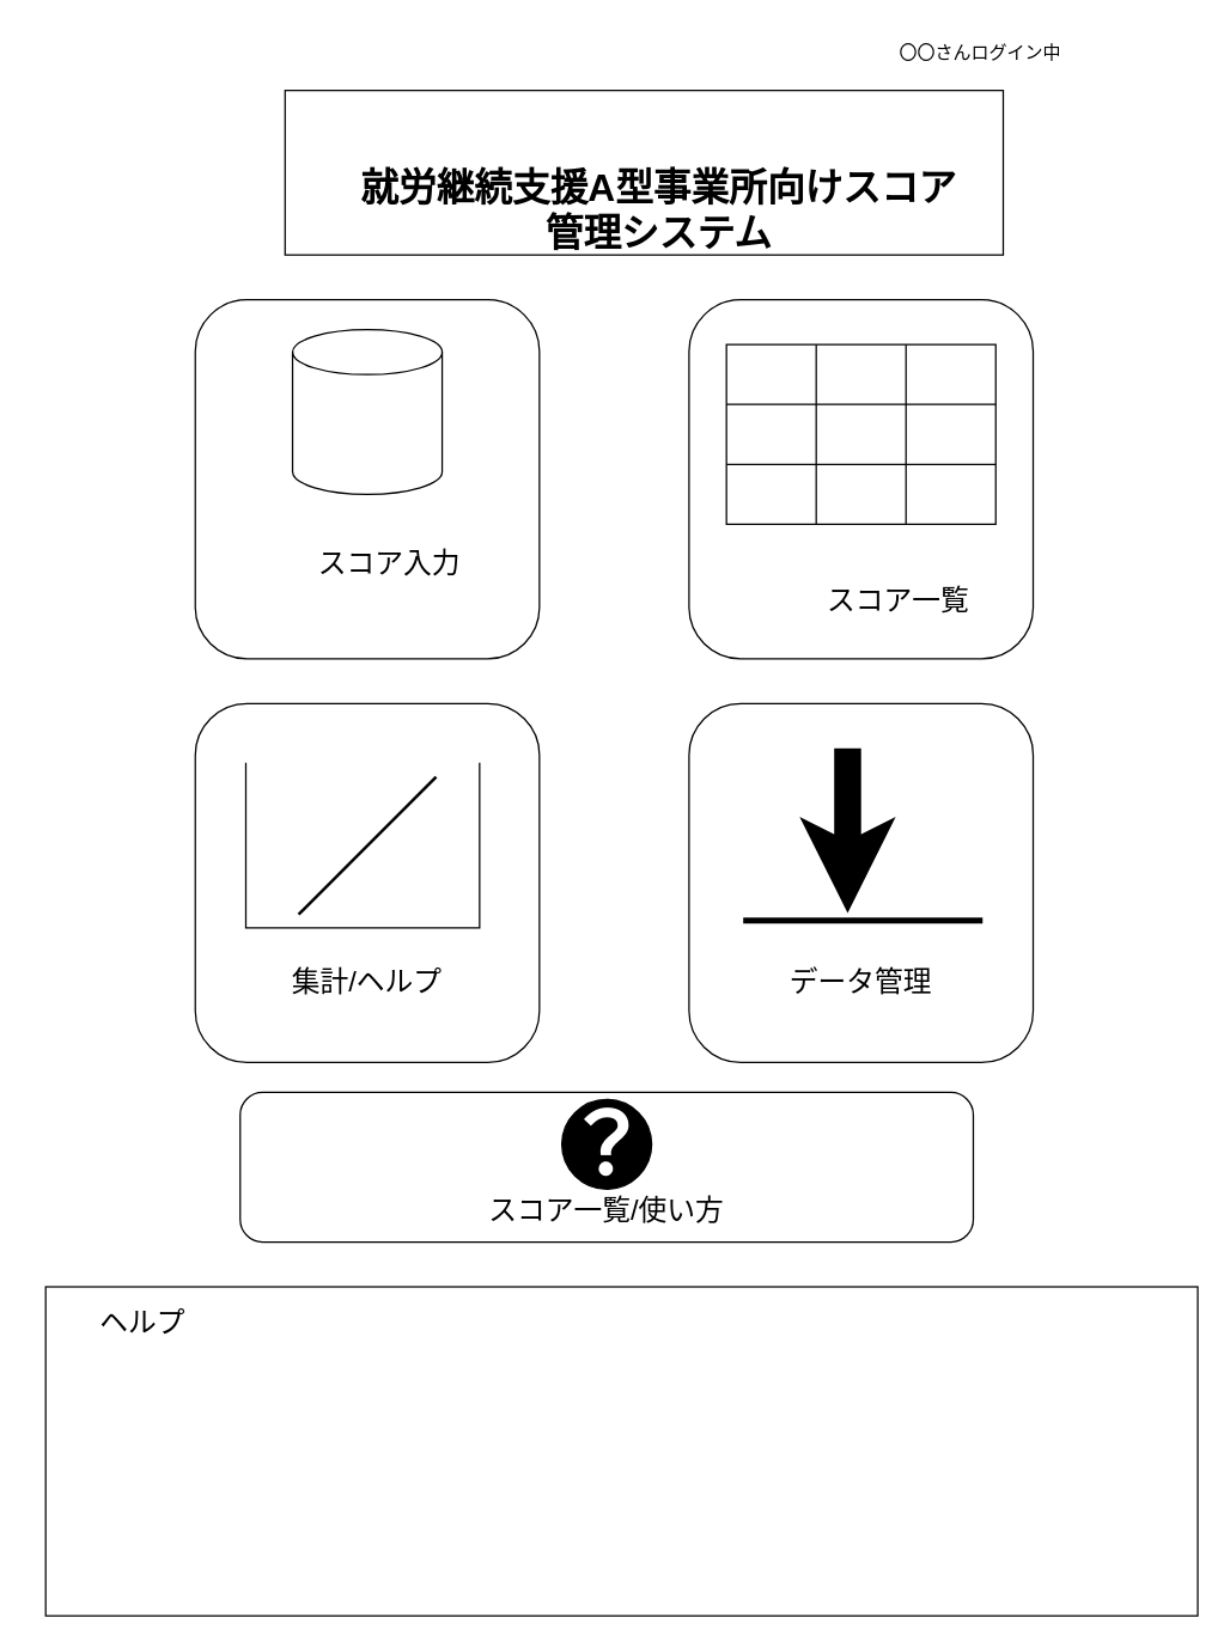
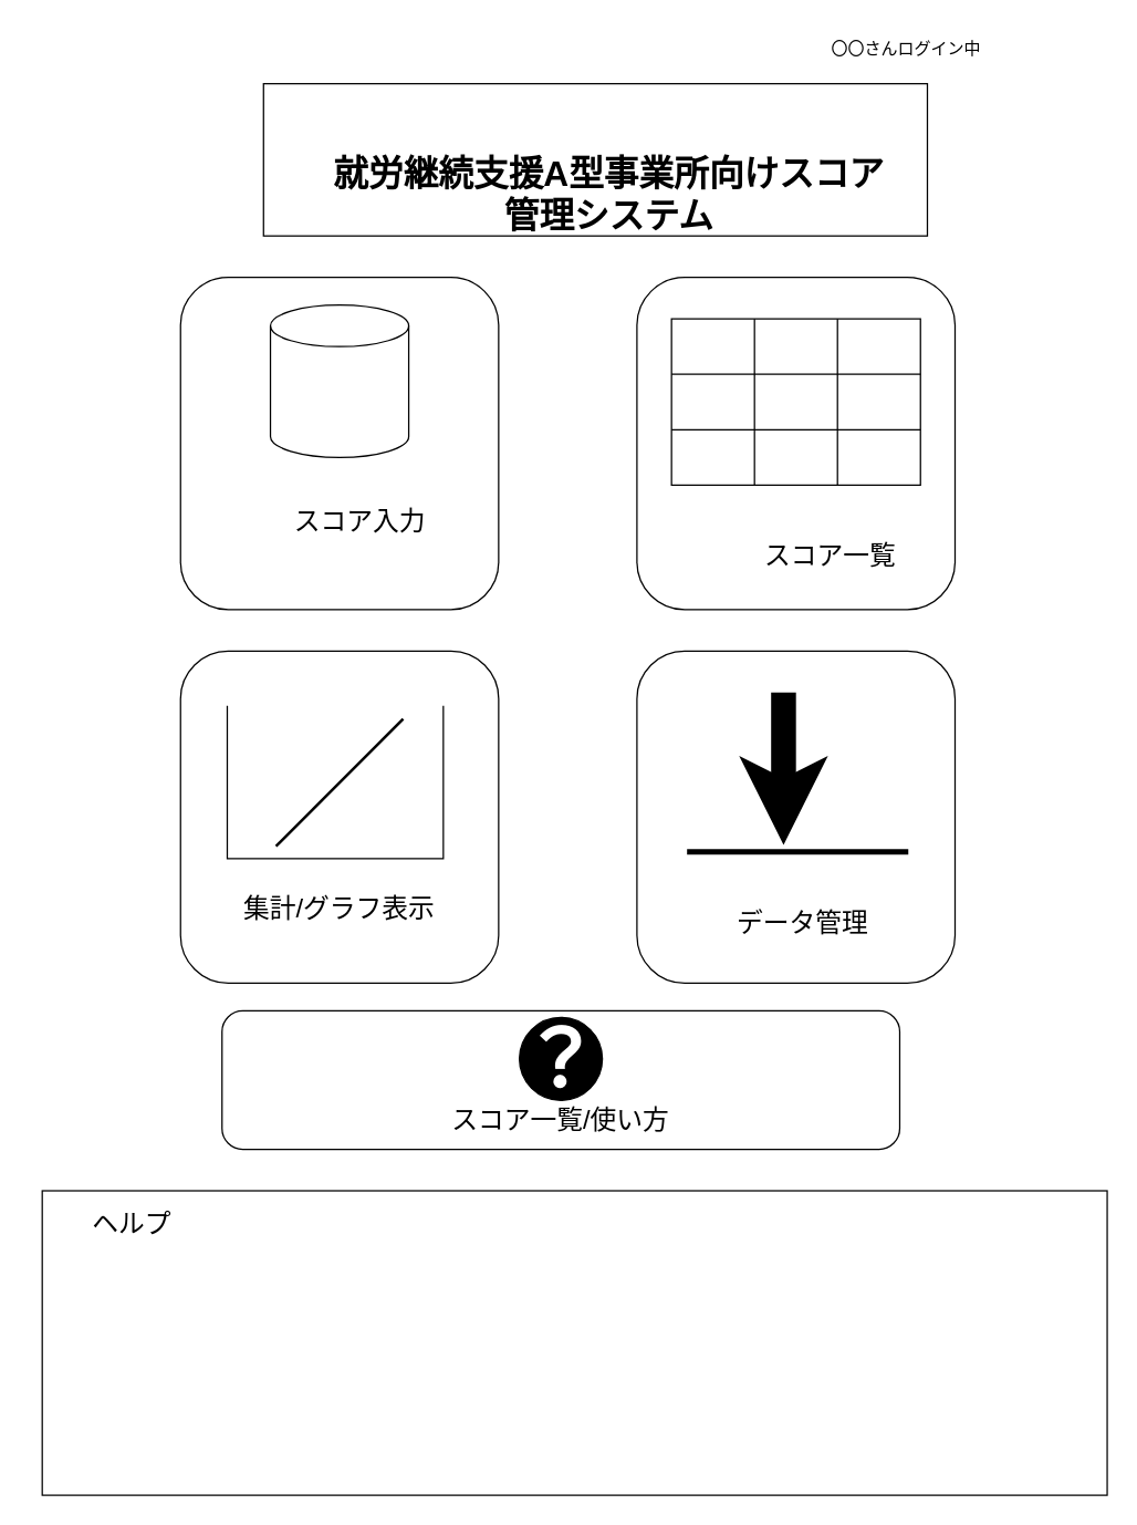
- <mxCell id="28" value="集計/ヘルプ" style="text;html=1;align=center;verticalAlign=middle;whiteSpace=wrap;rounded=0;fontSize=19;container=0;" parent="26" vertex="1"><mxGeometry x="33.781" y="155.294" width="162.438" height="63.529" as="geometry" /></mxCell>
+ <mxCell id="28" value="集計/グラフ表示" style="text;html=1;align=center;verticalAlign=middle;whiteSpace=wrap;rounded=0;fontSize=19;container=0;" parent="26" vertex="1"><mxGeometry x="33.781" y="155.294" width="162.438" height="63.529" as="geometry" /></mxCell>
- <mxCell id="33" value="データ管理" style="text;html=1;align=center;verticalAlign=middle;whiteSpace=wrap;rounded=0;fontSize=19;container=0;" parent="31" vertex="1"><mxGeometry x="33.781" y="155.294" width="162.438" height="63.529" as="geometry" /></mxCell>
+ <mxCell id="33" value="データ管理" style="text;html=1;align=center;verticalAlign=middle;whiteSpace=wrap;rounded=0;fontSize=19;container=0;" parent="31" vertex="1"><mxGeometry x="38.781" y="165.294" width="162.438" height="63.529" as="geometry" /></mxCell>
